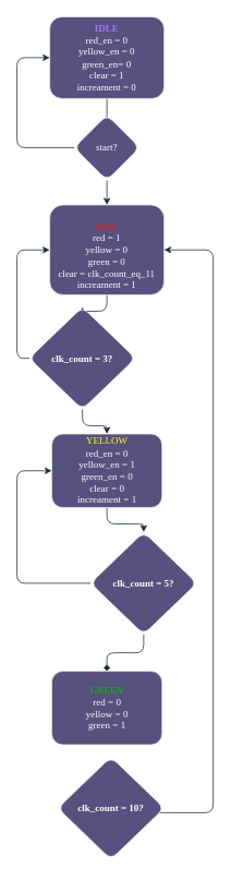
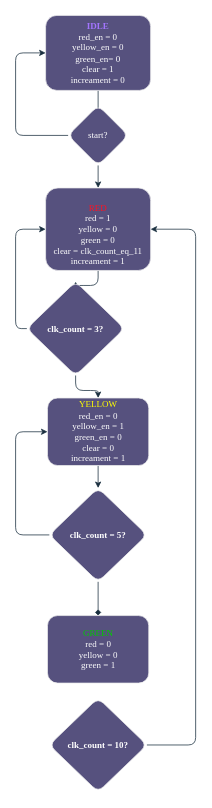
- <mxCell id="18" value="&lt;font&gt;&lt;b&gt;clk_count = 5?&lt;/b&gt;&lt;/font&gt;" style="rhombus;whiteSpace=wrap;html=1;fontColor=#FFFFFF;fillColor=#56517E;rounded=1;fontFamily=Times New Roman;labelBackgroundColor=none;strokeColor=#EEEEEE;" vertex="1" parent="1"><mxGeometry x="110" y="650" width="130" height="125" as="geometry" /></mxCell>
+ <mxCell id="18" value="&lt;font&gt;&lt;b&gt;clk_count = 5?&lt;/b&gt;&lt;/font&gt;" style="rhombus;whiteSpace=wrap;html=1;fontColor=#FFFFFF;fillColor=#56517E;rounded=1;fontFamily=Times New Roman;labelBackgroundColor=none;strokeColor=#EEEEEE;" vertex="1" parent="1"><mxGeometry x="65" y="650" width="130" height="125" as="geometry" /></mxCell>
- <mxCell id="21" value="&lt;font&gt;&lt;b&gt;clk_count = 10?&lt;/b&gt;&lt;/font&gt;" style="rhombus;whiteSpace=wrap;html=1;fontColor=#FFFFFF;fillColor=#56517E;rounded=1;fontFamily=Times New Roman;labelBackgroundColor=none;strokeColor=#EEEEEE;" vertex="1" parent="1"><mxGeometry x="70" y="925" width="130" height="125" as="geometry" /></mxCell>
+ <mxCell id="21" value="&lt;font&gt;&lt;b&gt;clk_count = 10?&lt;/b&gt;&lt;/font&gt;" style="rhombus;whiteSpace=wrap;html=1;fontColor=#FFFFFF;fillColor=#56517E;rounded=1;fontFamily=Times New Roman;labelBackgroundColor=none;strokeColor=#EEEEEE;" vertex="1" parent="1"><mxGeometry x="65" y="930" width="130" height="125" as="geometry" /></mxCell>
